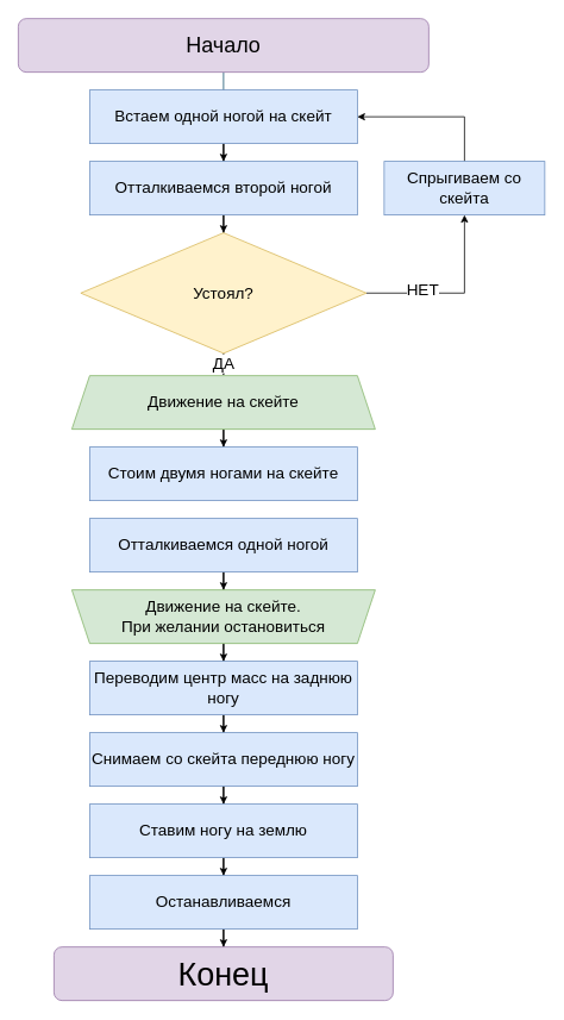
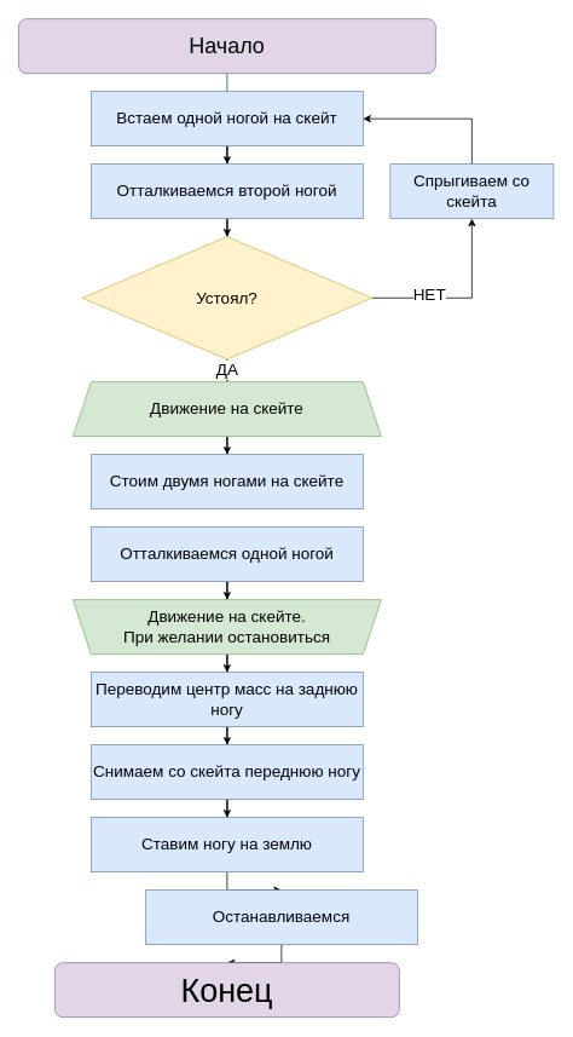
- <mxCell id="27" value="Останавливаемся" style="whiteSpace=wrap;html=1;rounded=0;fillColor=#dae8fc;strokeColor=#6c8ebf;fontSize=18;" vertex="1" parent="1"><mxGeometry x="100" y="980" width="300" height="60" as="geometry" /></mxCell>
+ <mxCell id="27" value="Останавливаемся" style="whiteSpace=wrap;html=1;rounded=0;fillColor=#dae8fc;strokeColor=#6c8ebf;fontSize=18;" vertex="1" parent="1"><mxGeometry x="160" y="980" width="300" height="60" as="geometry" /></mxCell>
